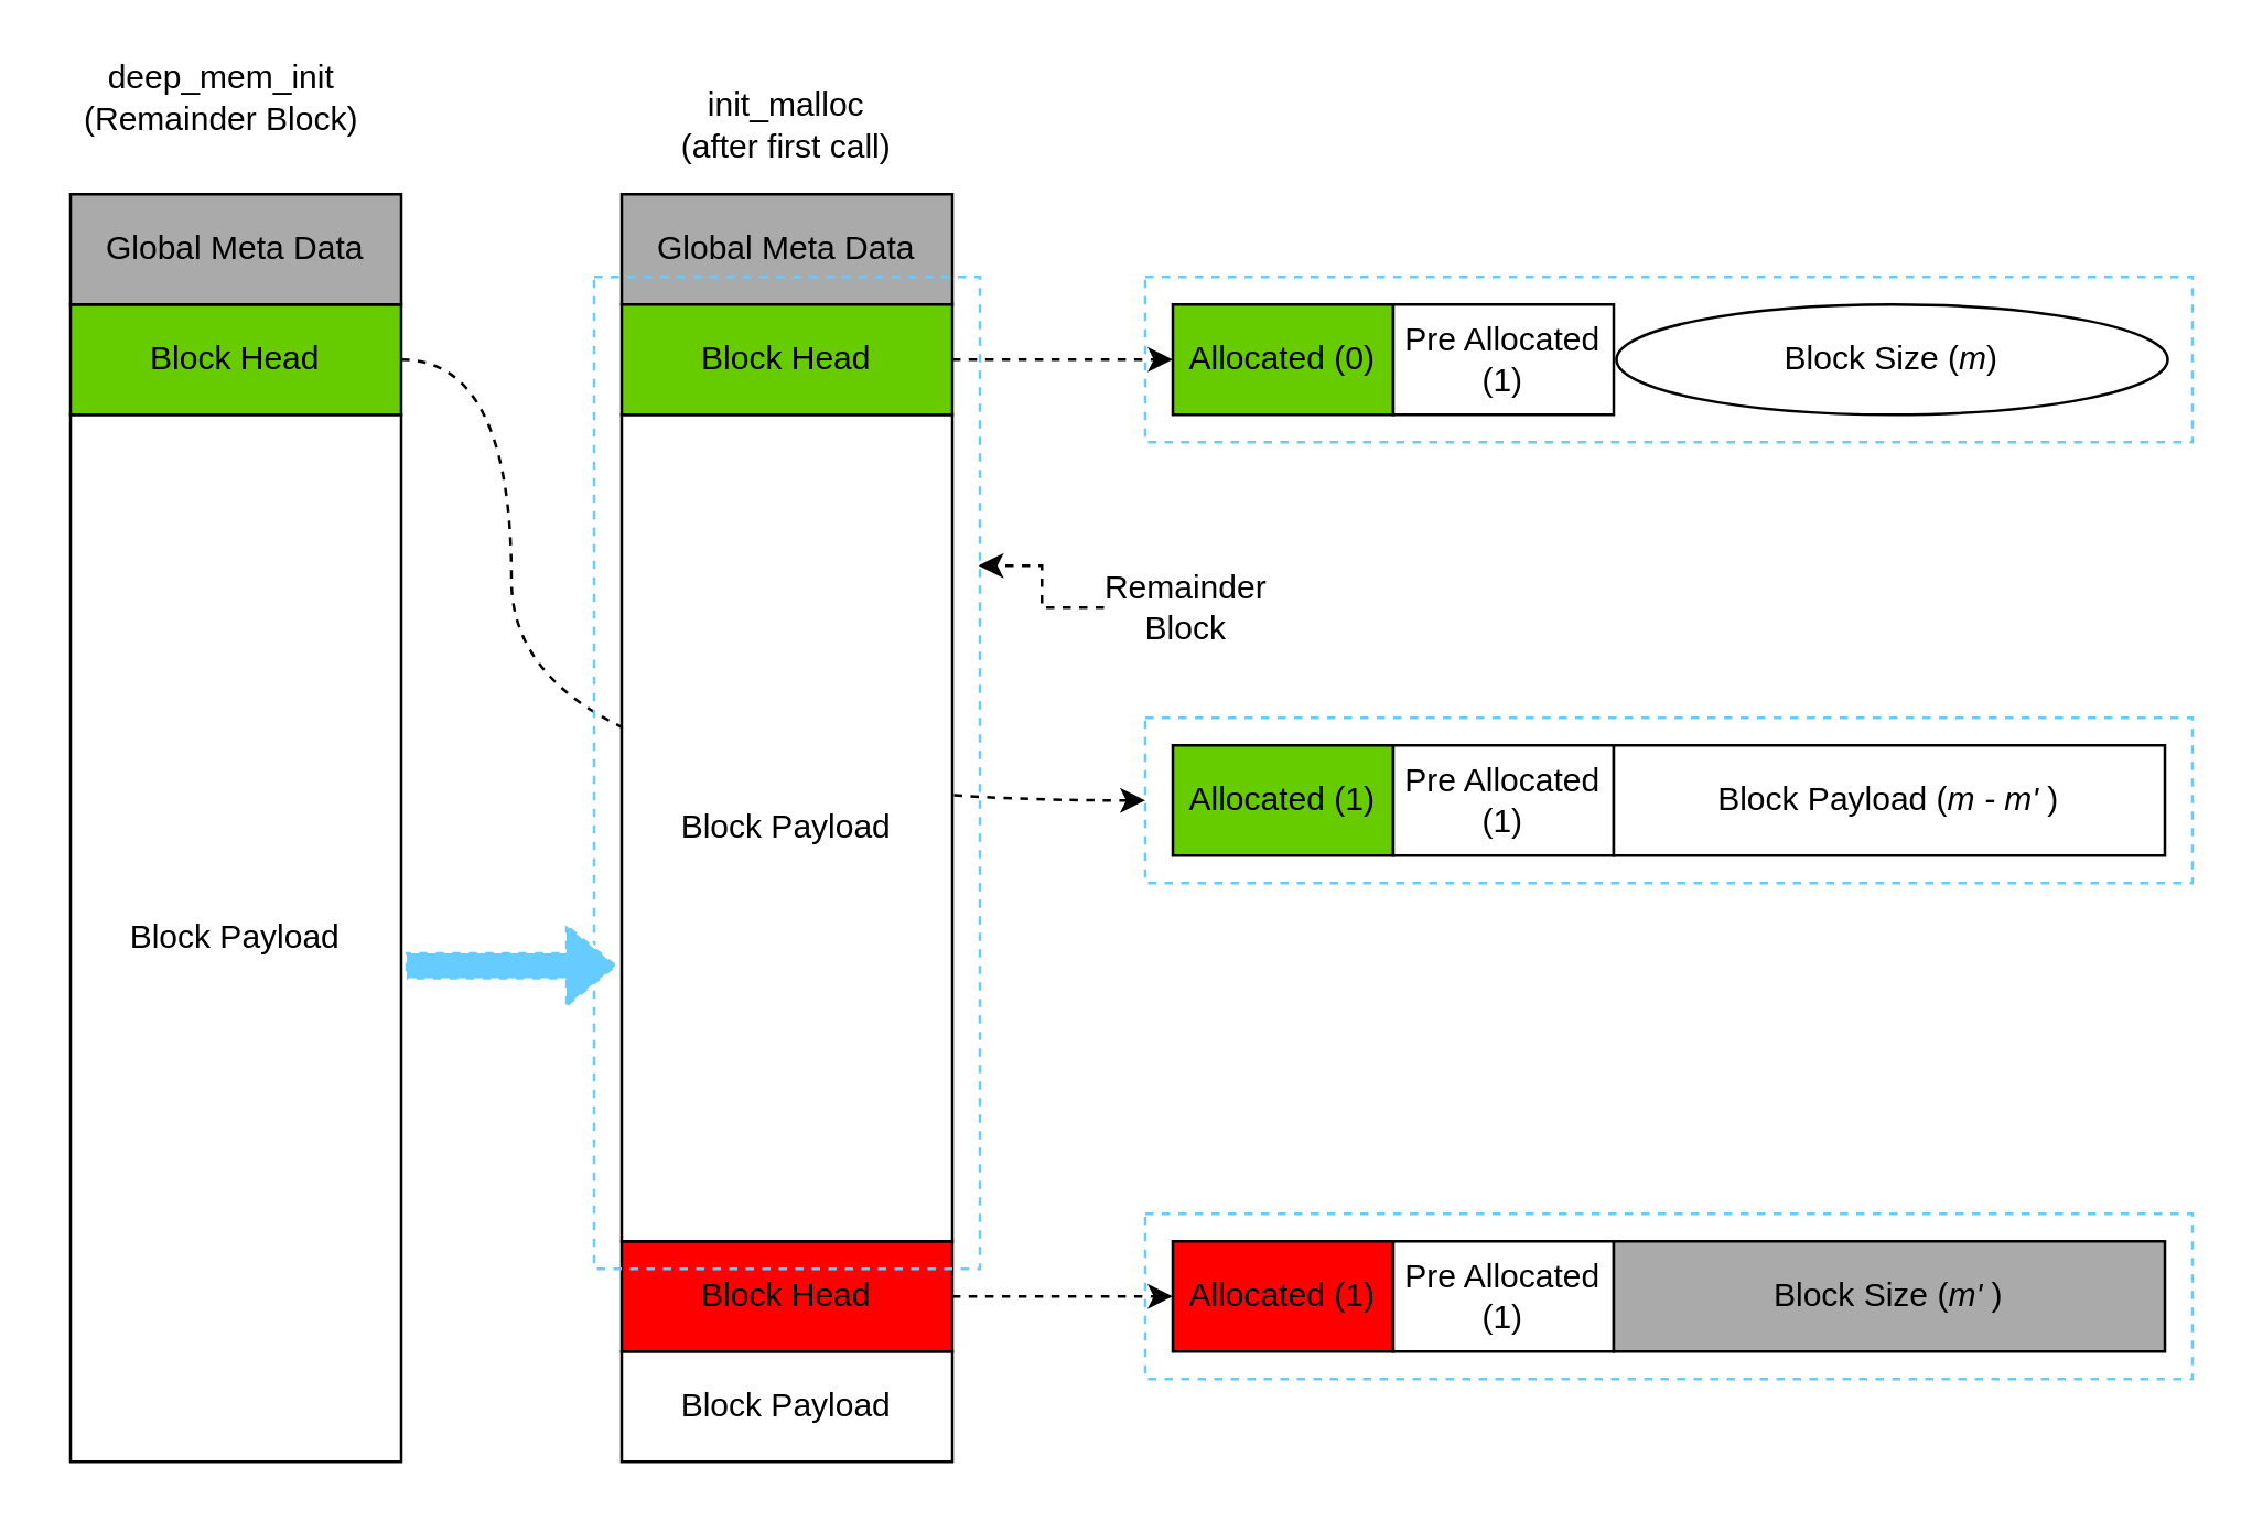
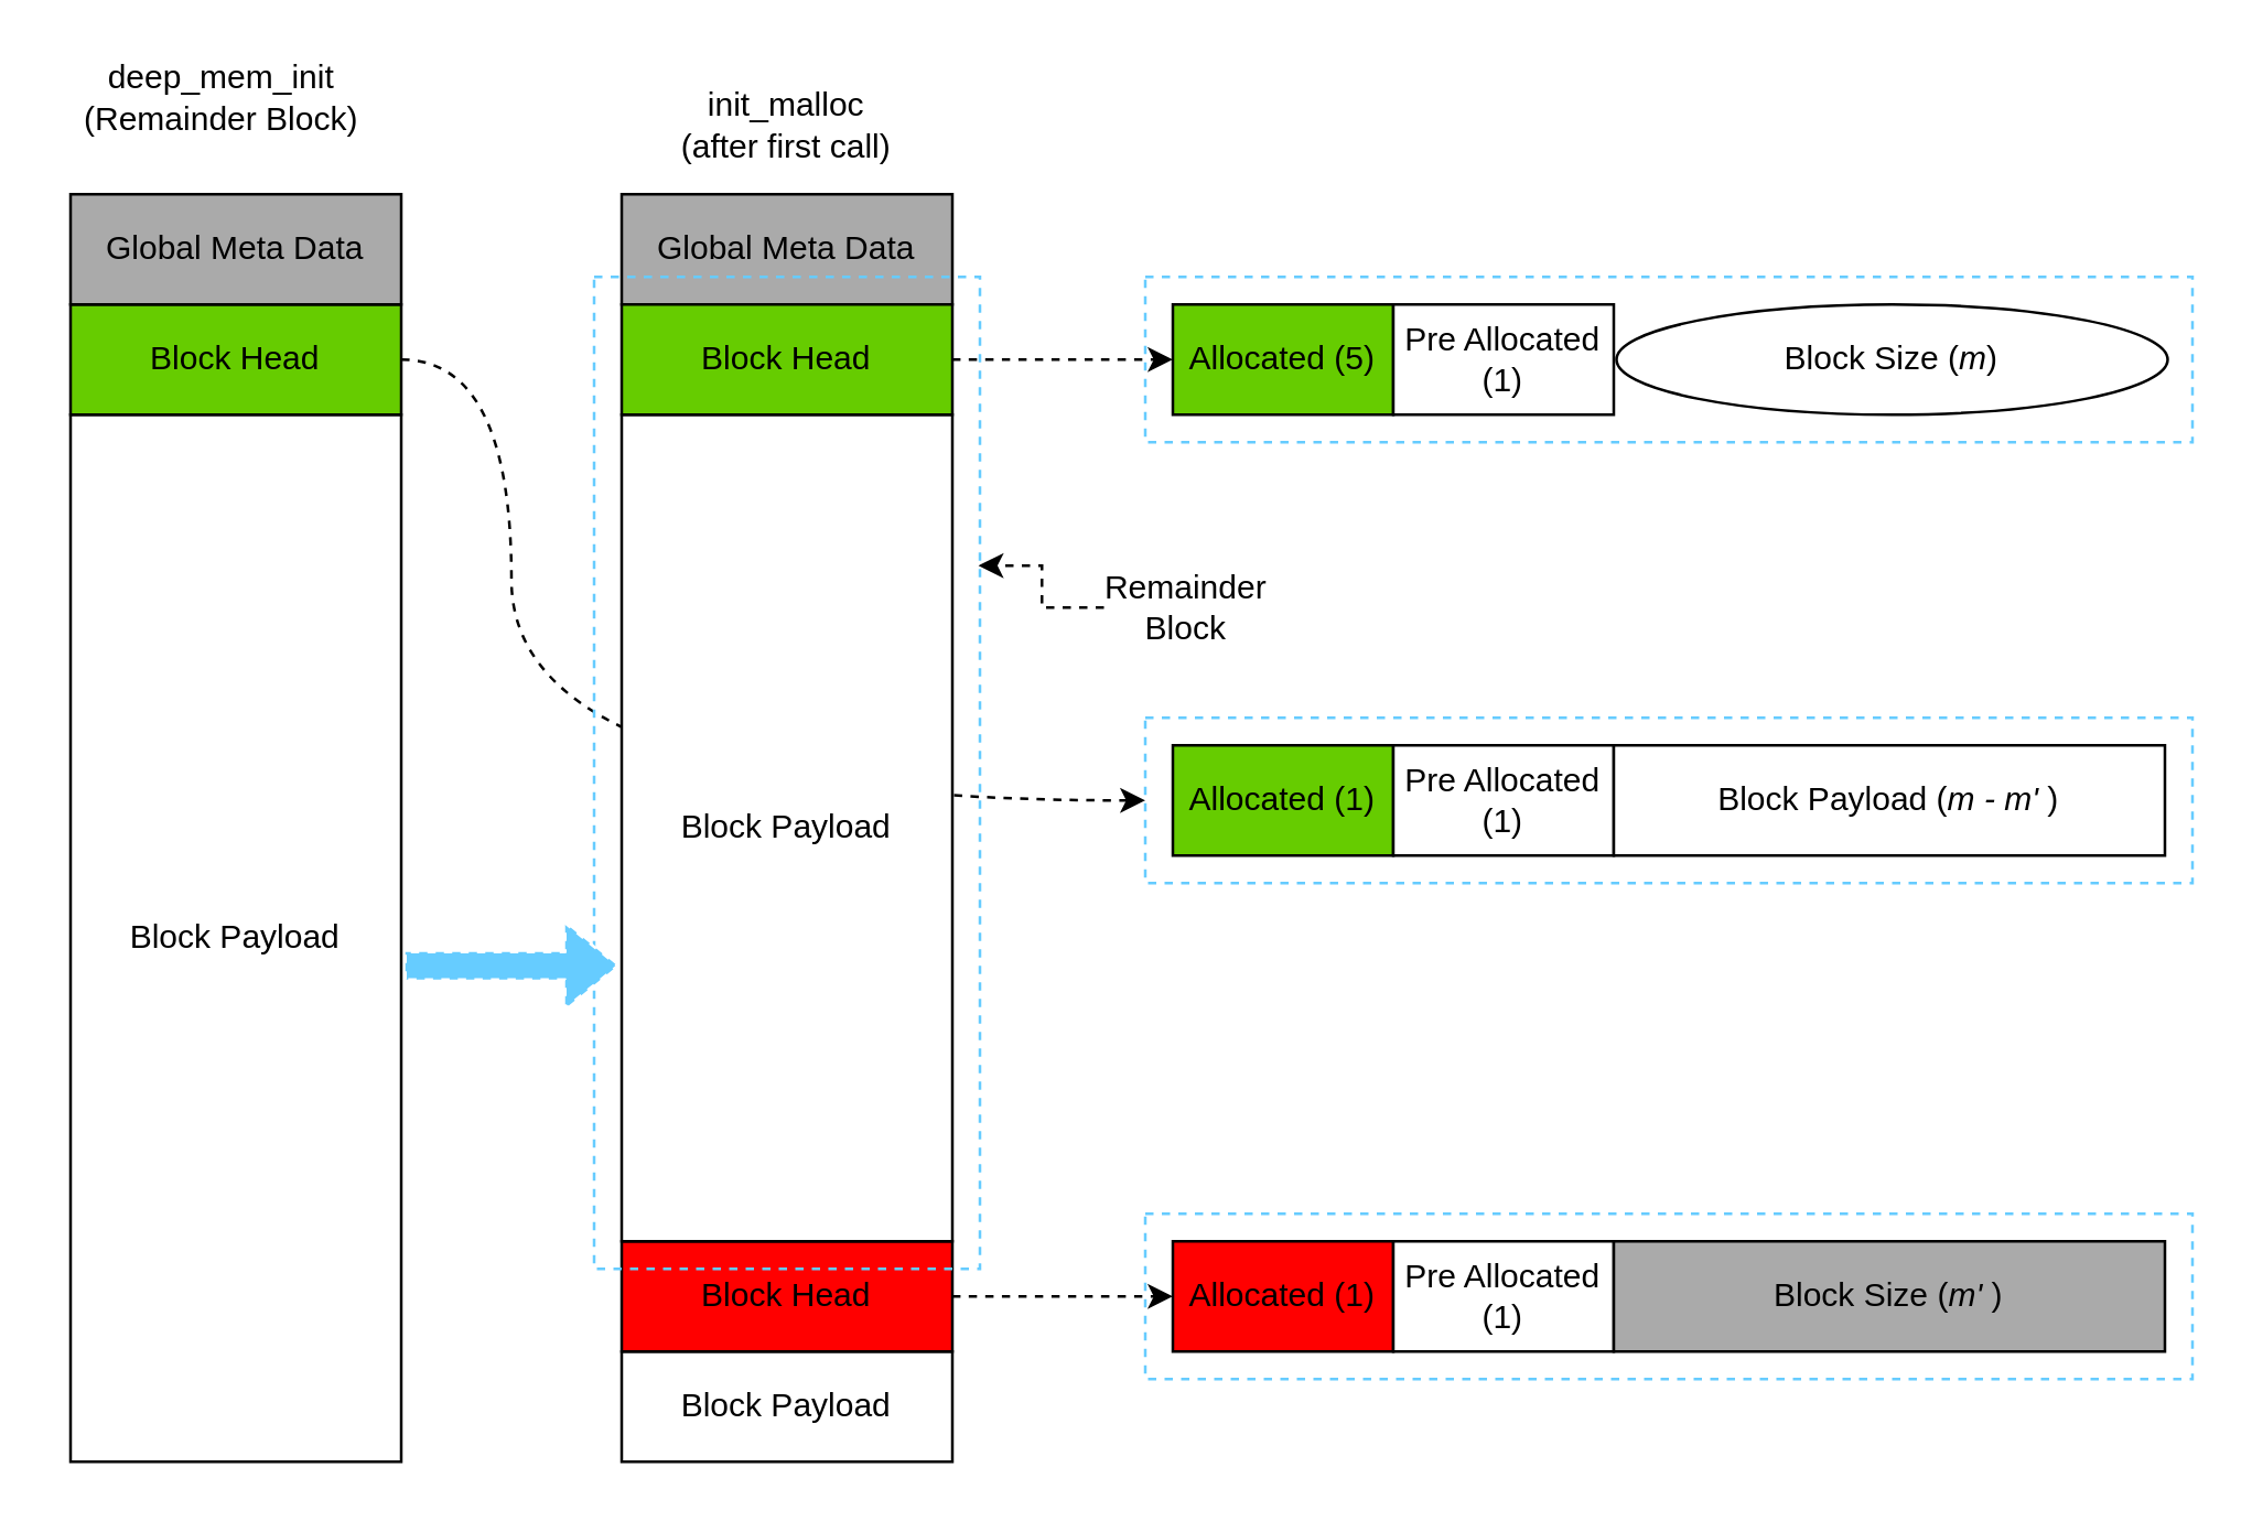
- <mxCell id="23" value="Allocated (0)" style="rounded=0;whiteSpace=wrap;html=1;fillColor=#66cc00;" parent="20" vertex="1"><mxGeometry x="200" y="10" width="80" height="40" as="geometry" /></mxCell>
+ <mxCell id="23" value="Allocated (5)" style="rounded=0;whiteSpace=wrap;html=1;fillColor=#66cc00;" parent="20" vertex="1"><mxGeometry x="200" y="10" width="80" height="40" as="geometry" /></mxCell>
